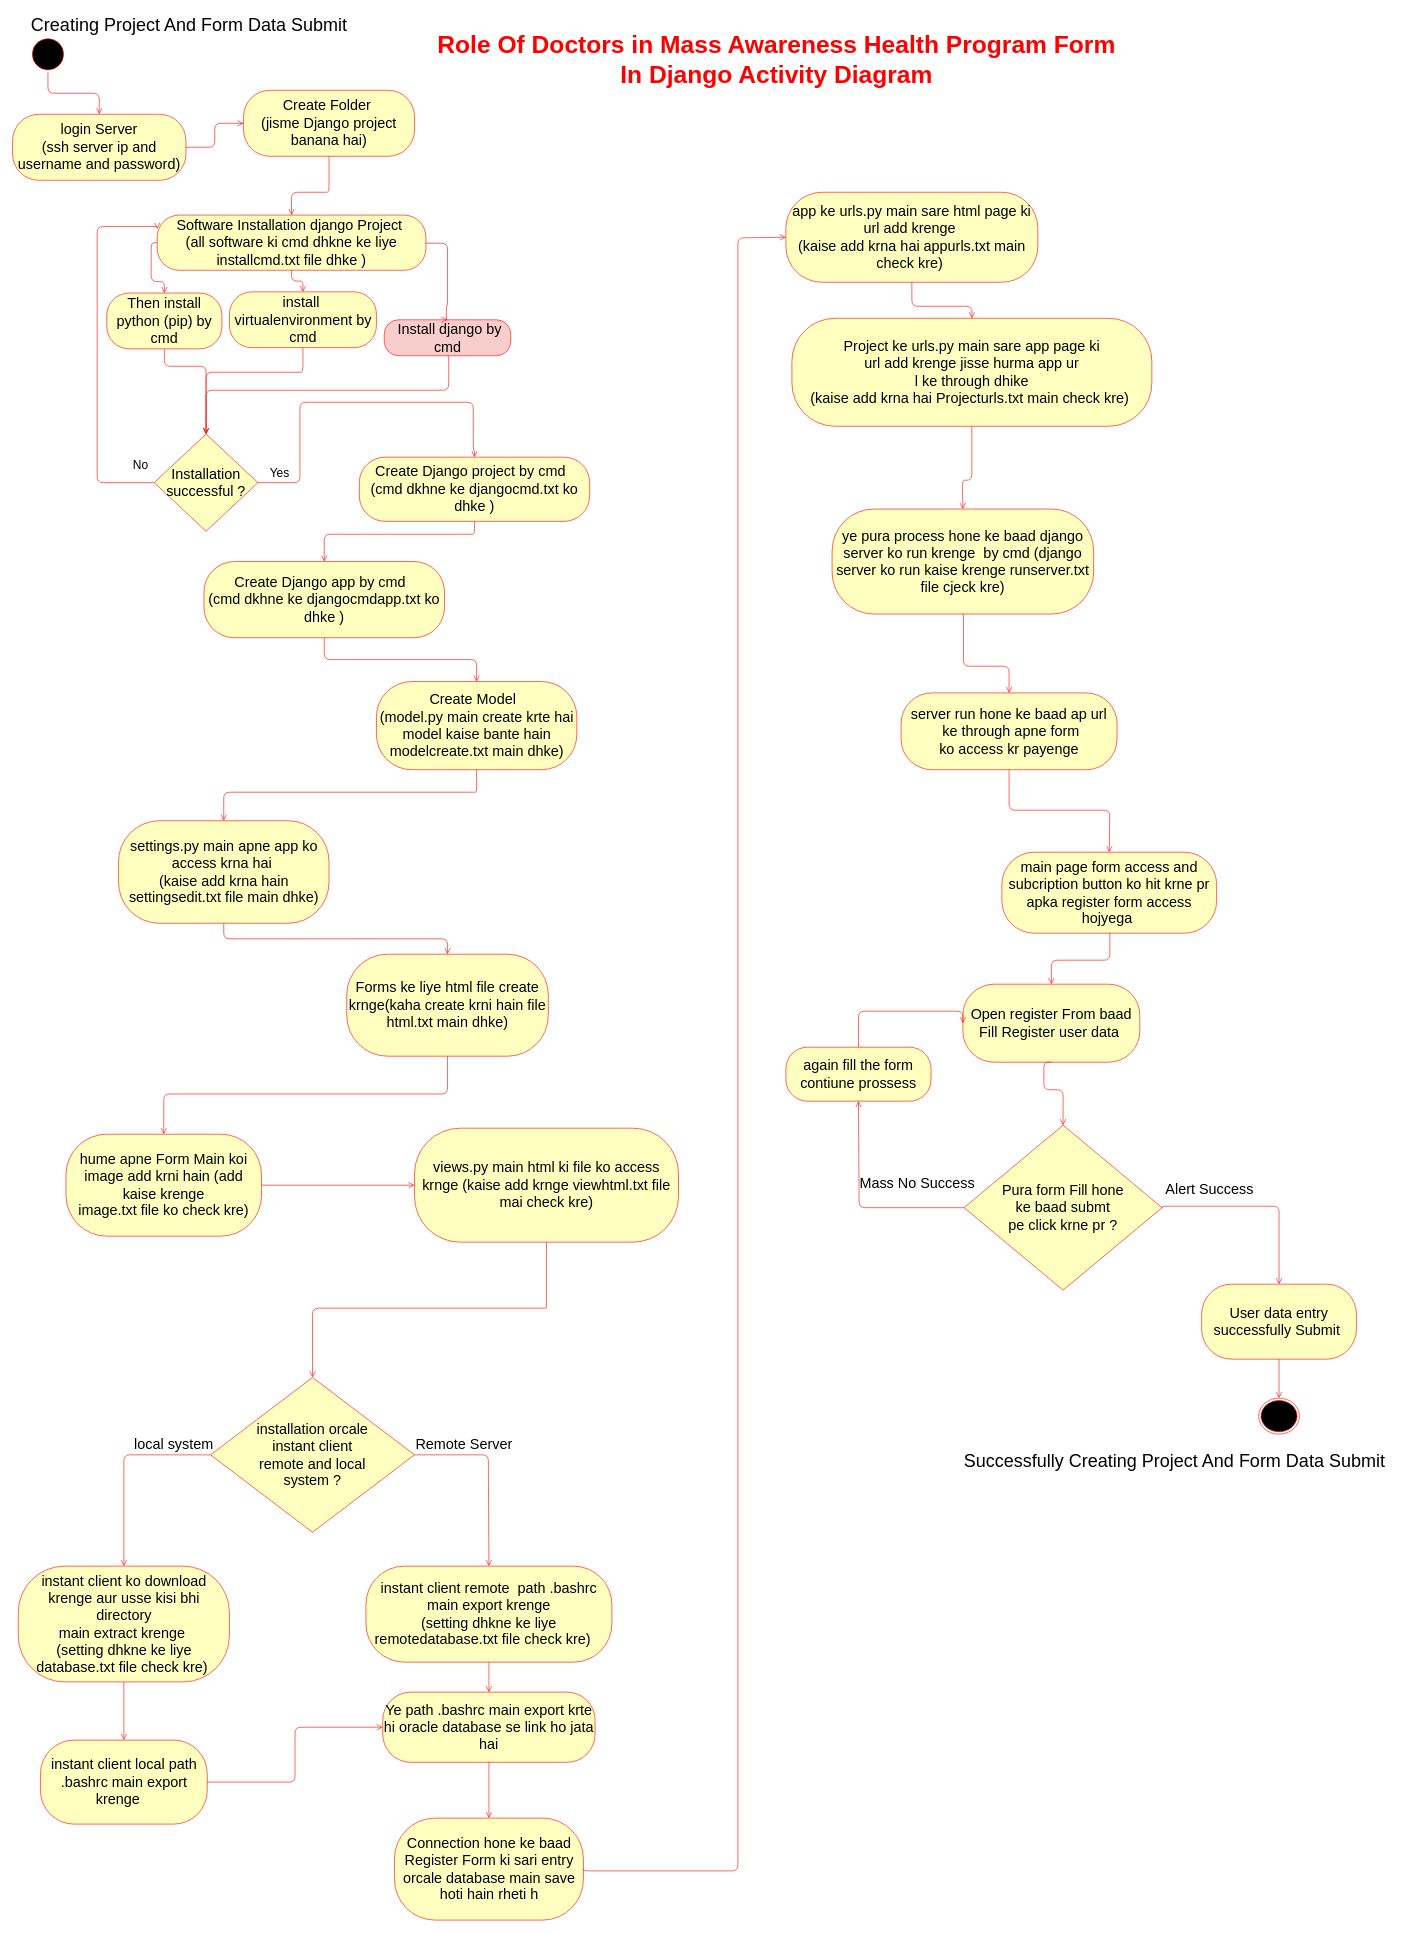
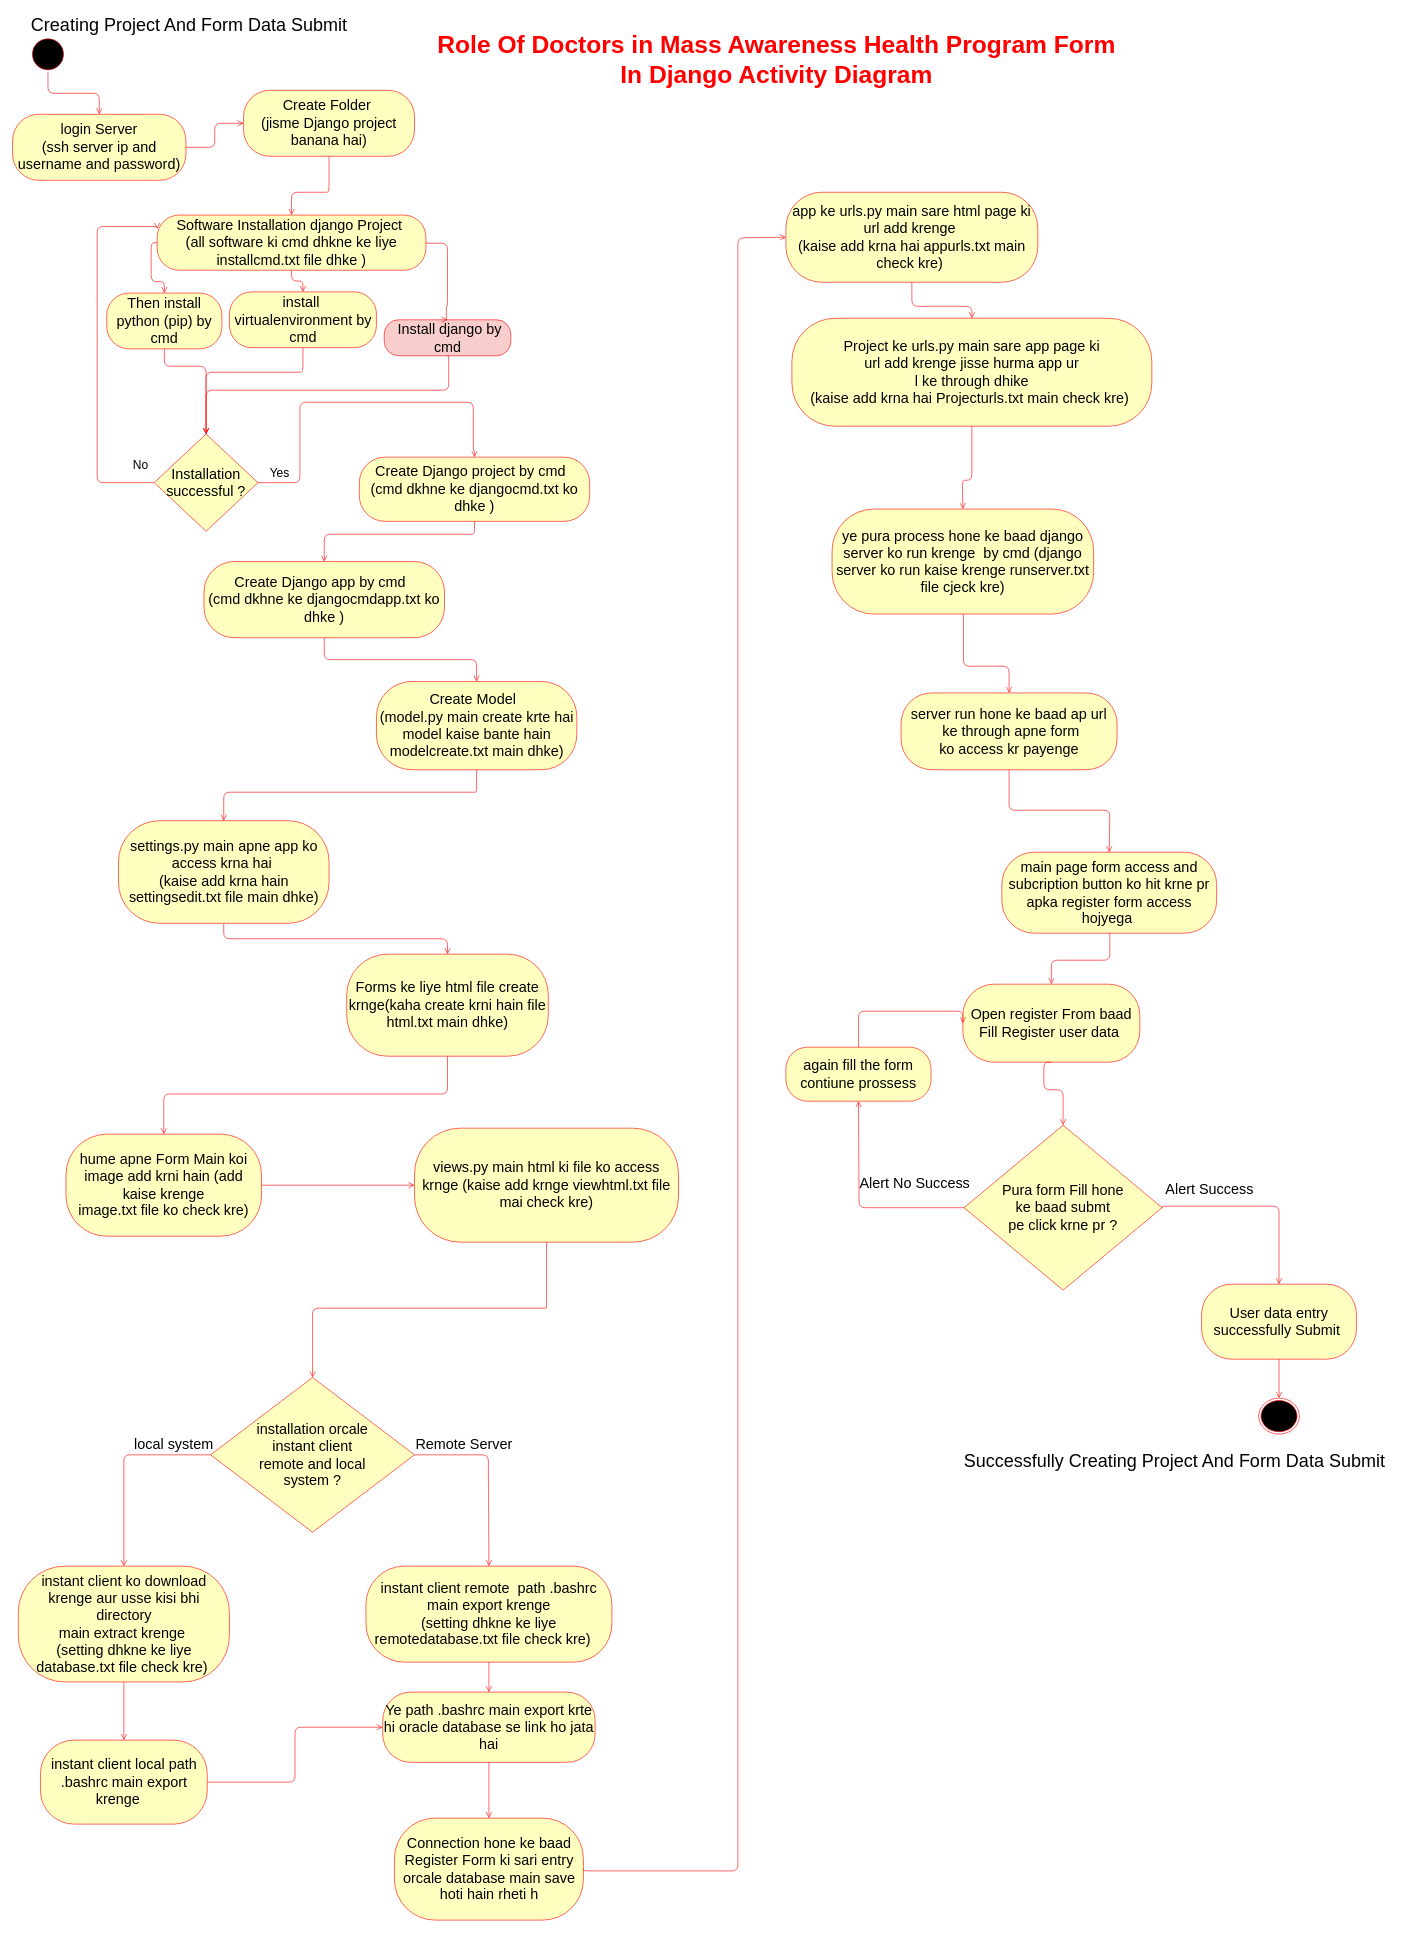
- <mxCell id="68" value="&lt;font style=&quot;font-size: 24px&quot;&gt;Mass No Success&amp;nbsp;&lt;/font&gt;" style="text;html=1;resizable=0;points=[];autosize=1;align=left;verticalAlign=top;spacingTop=-4;" vertex="1" parent="1"><mxGeometry x="1430" y="1955" width="210" height="20" as="geometry" /></mxCell>
+ <mxCell id="68" value="&lt;font style=&quot;font-size: 24px&quot;&gt;Alert No Success&amp;nbsp;&lt;/font&gt;" style="text;html=1;resizable=0;points=[];autosize=1;align=left;verticalAlign=top;spacingTop=-4;" vertex="1" parent="1"><mxGeometry x="1430" y="1955" width="210" height="20" as="geometry" /></mxCell>
